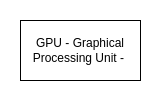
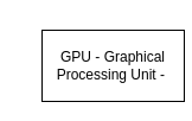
- <mxCell id="2" value="GPU - Graphical Processing Unit -&amp;nbsp;" style="whiteSpace=wrap;html=1;" vertex="1" parent="1"><mxGeometry x="20" y="20" width="120" height="60" as="geometry" /></mxCell>
+ <mxCell id="2" value="GPU - Graphical Processing Unit -&amp;nbsp;" style="whiteSpace=wrap;html=1;" vertex="1" parent="1"><mxGeometry x="35" y="25" width="120" height="60" as="geometry" /></mxCell>
